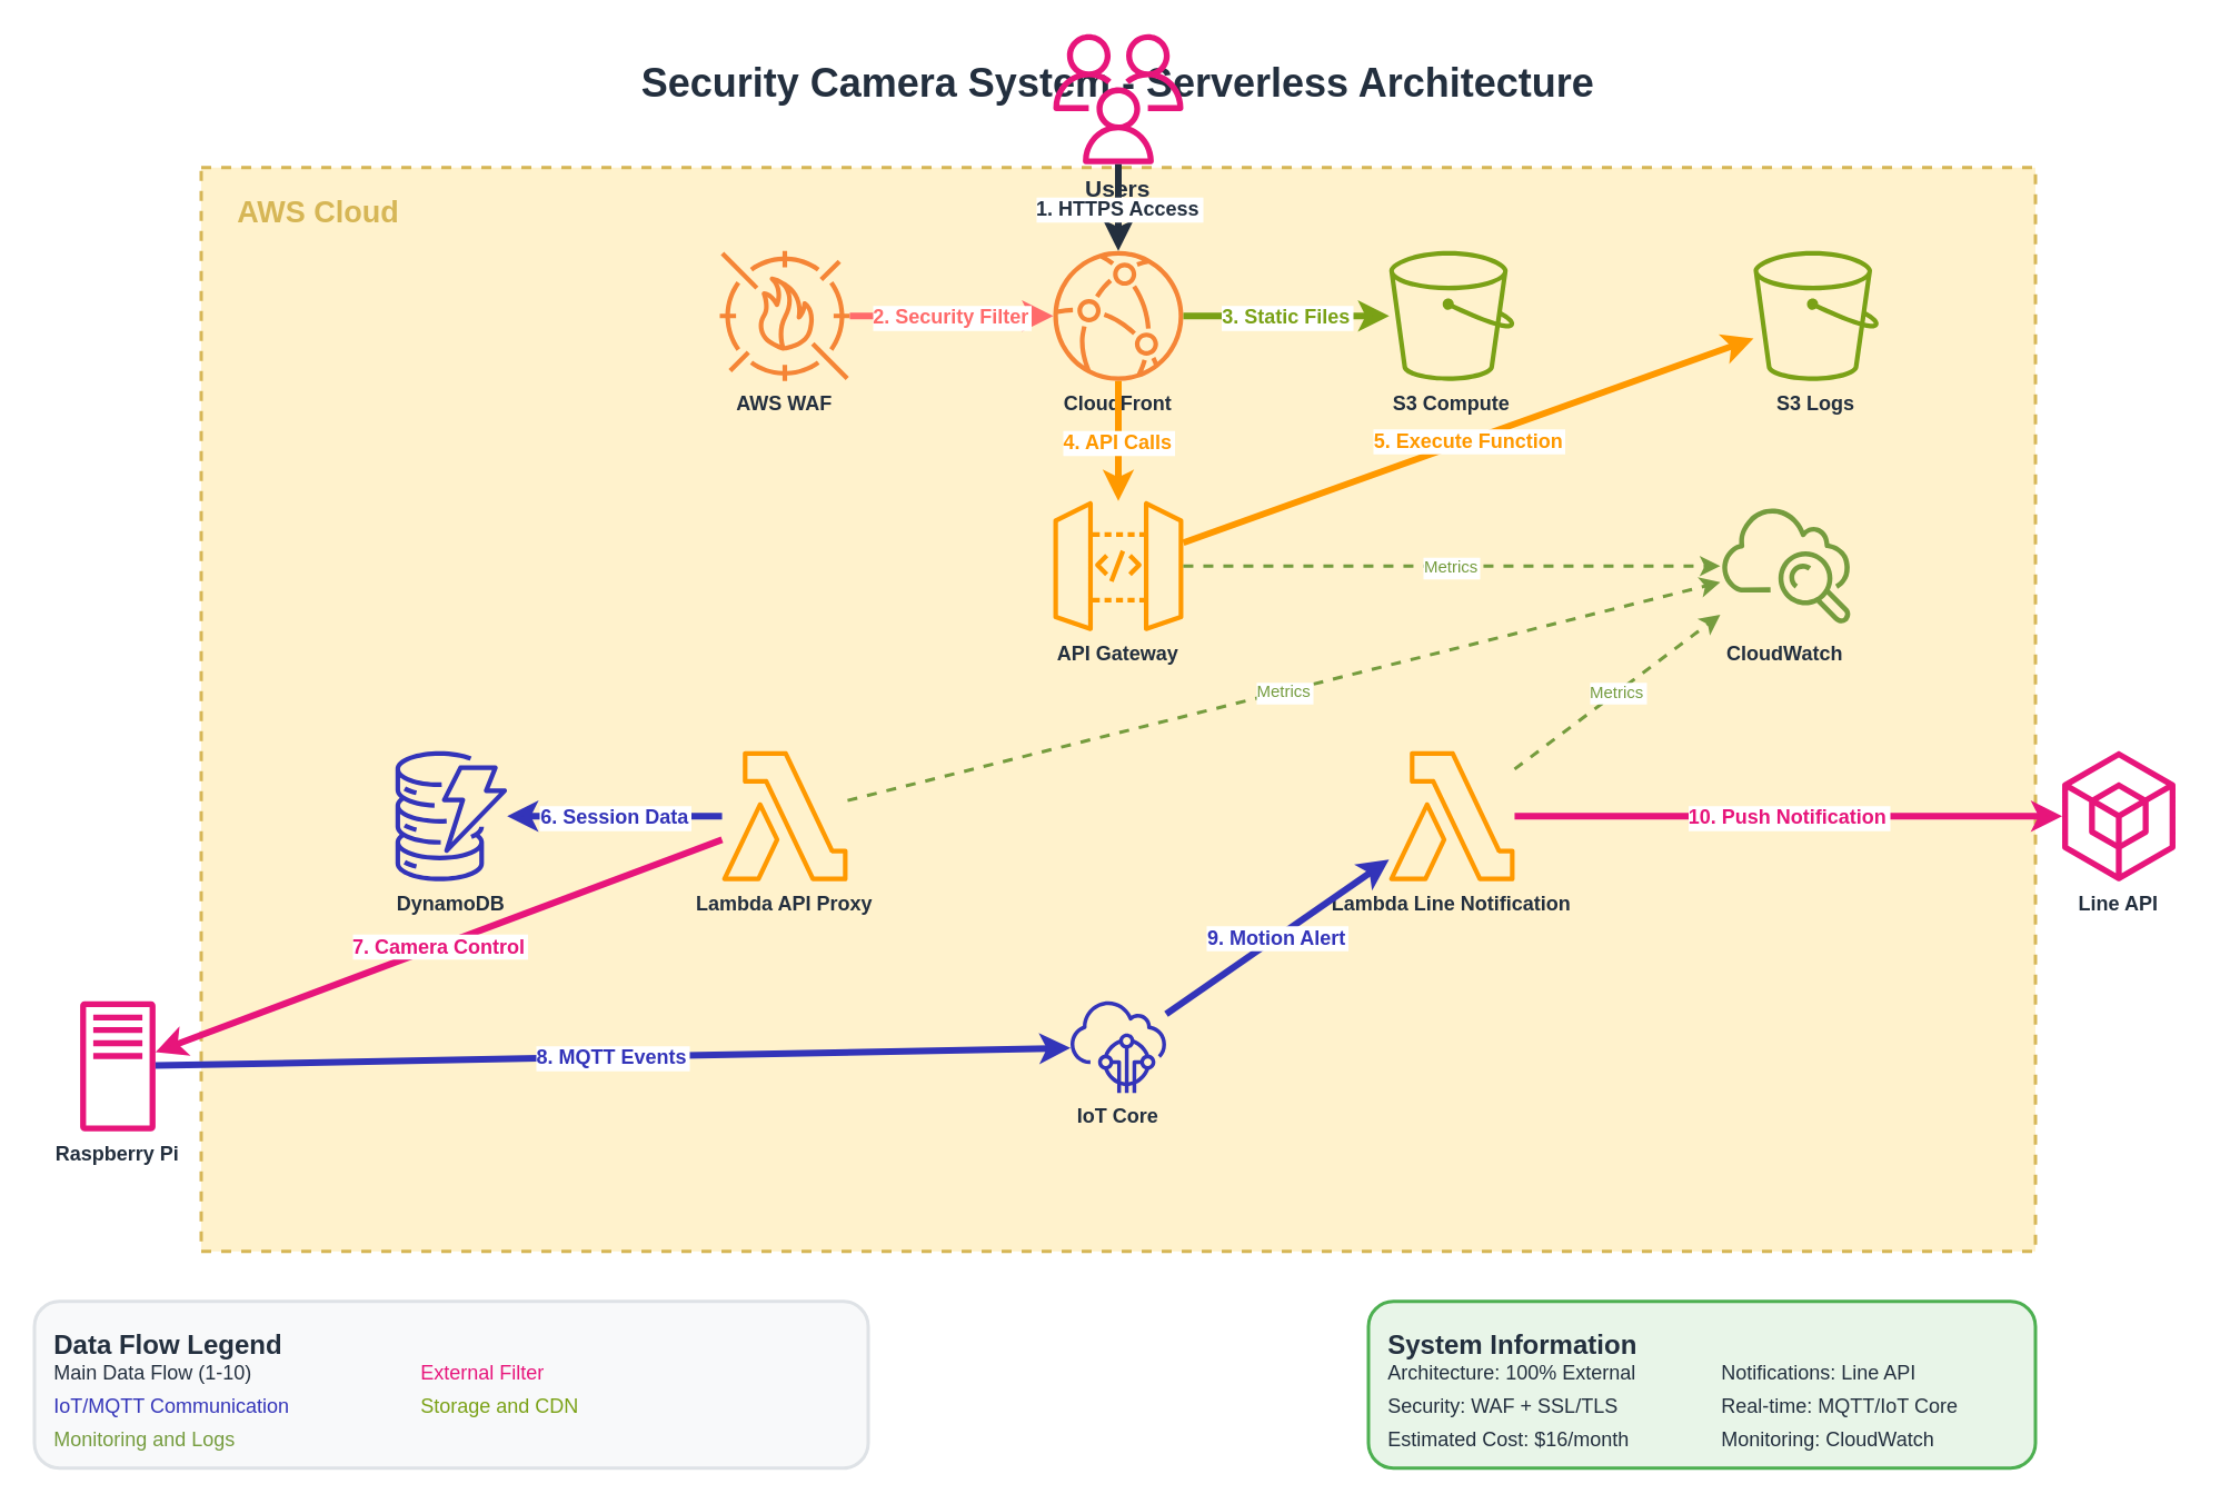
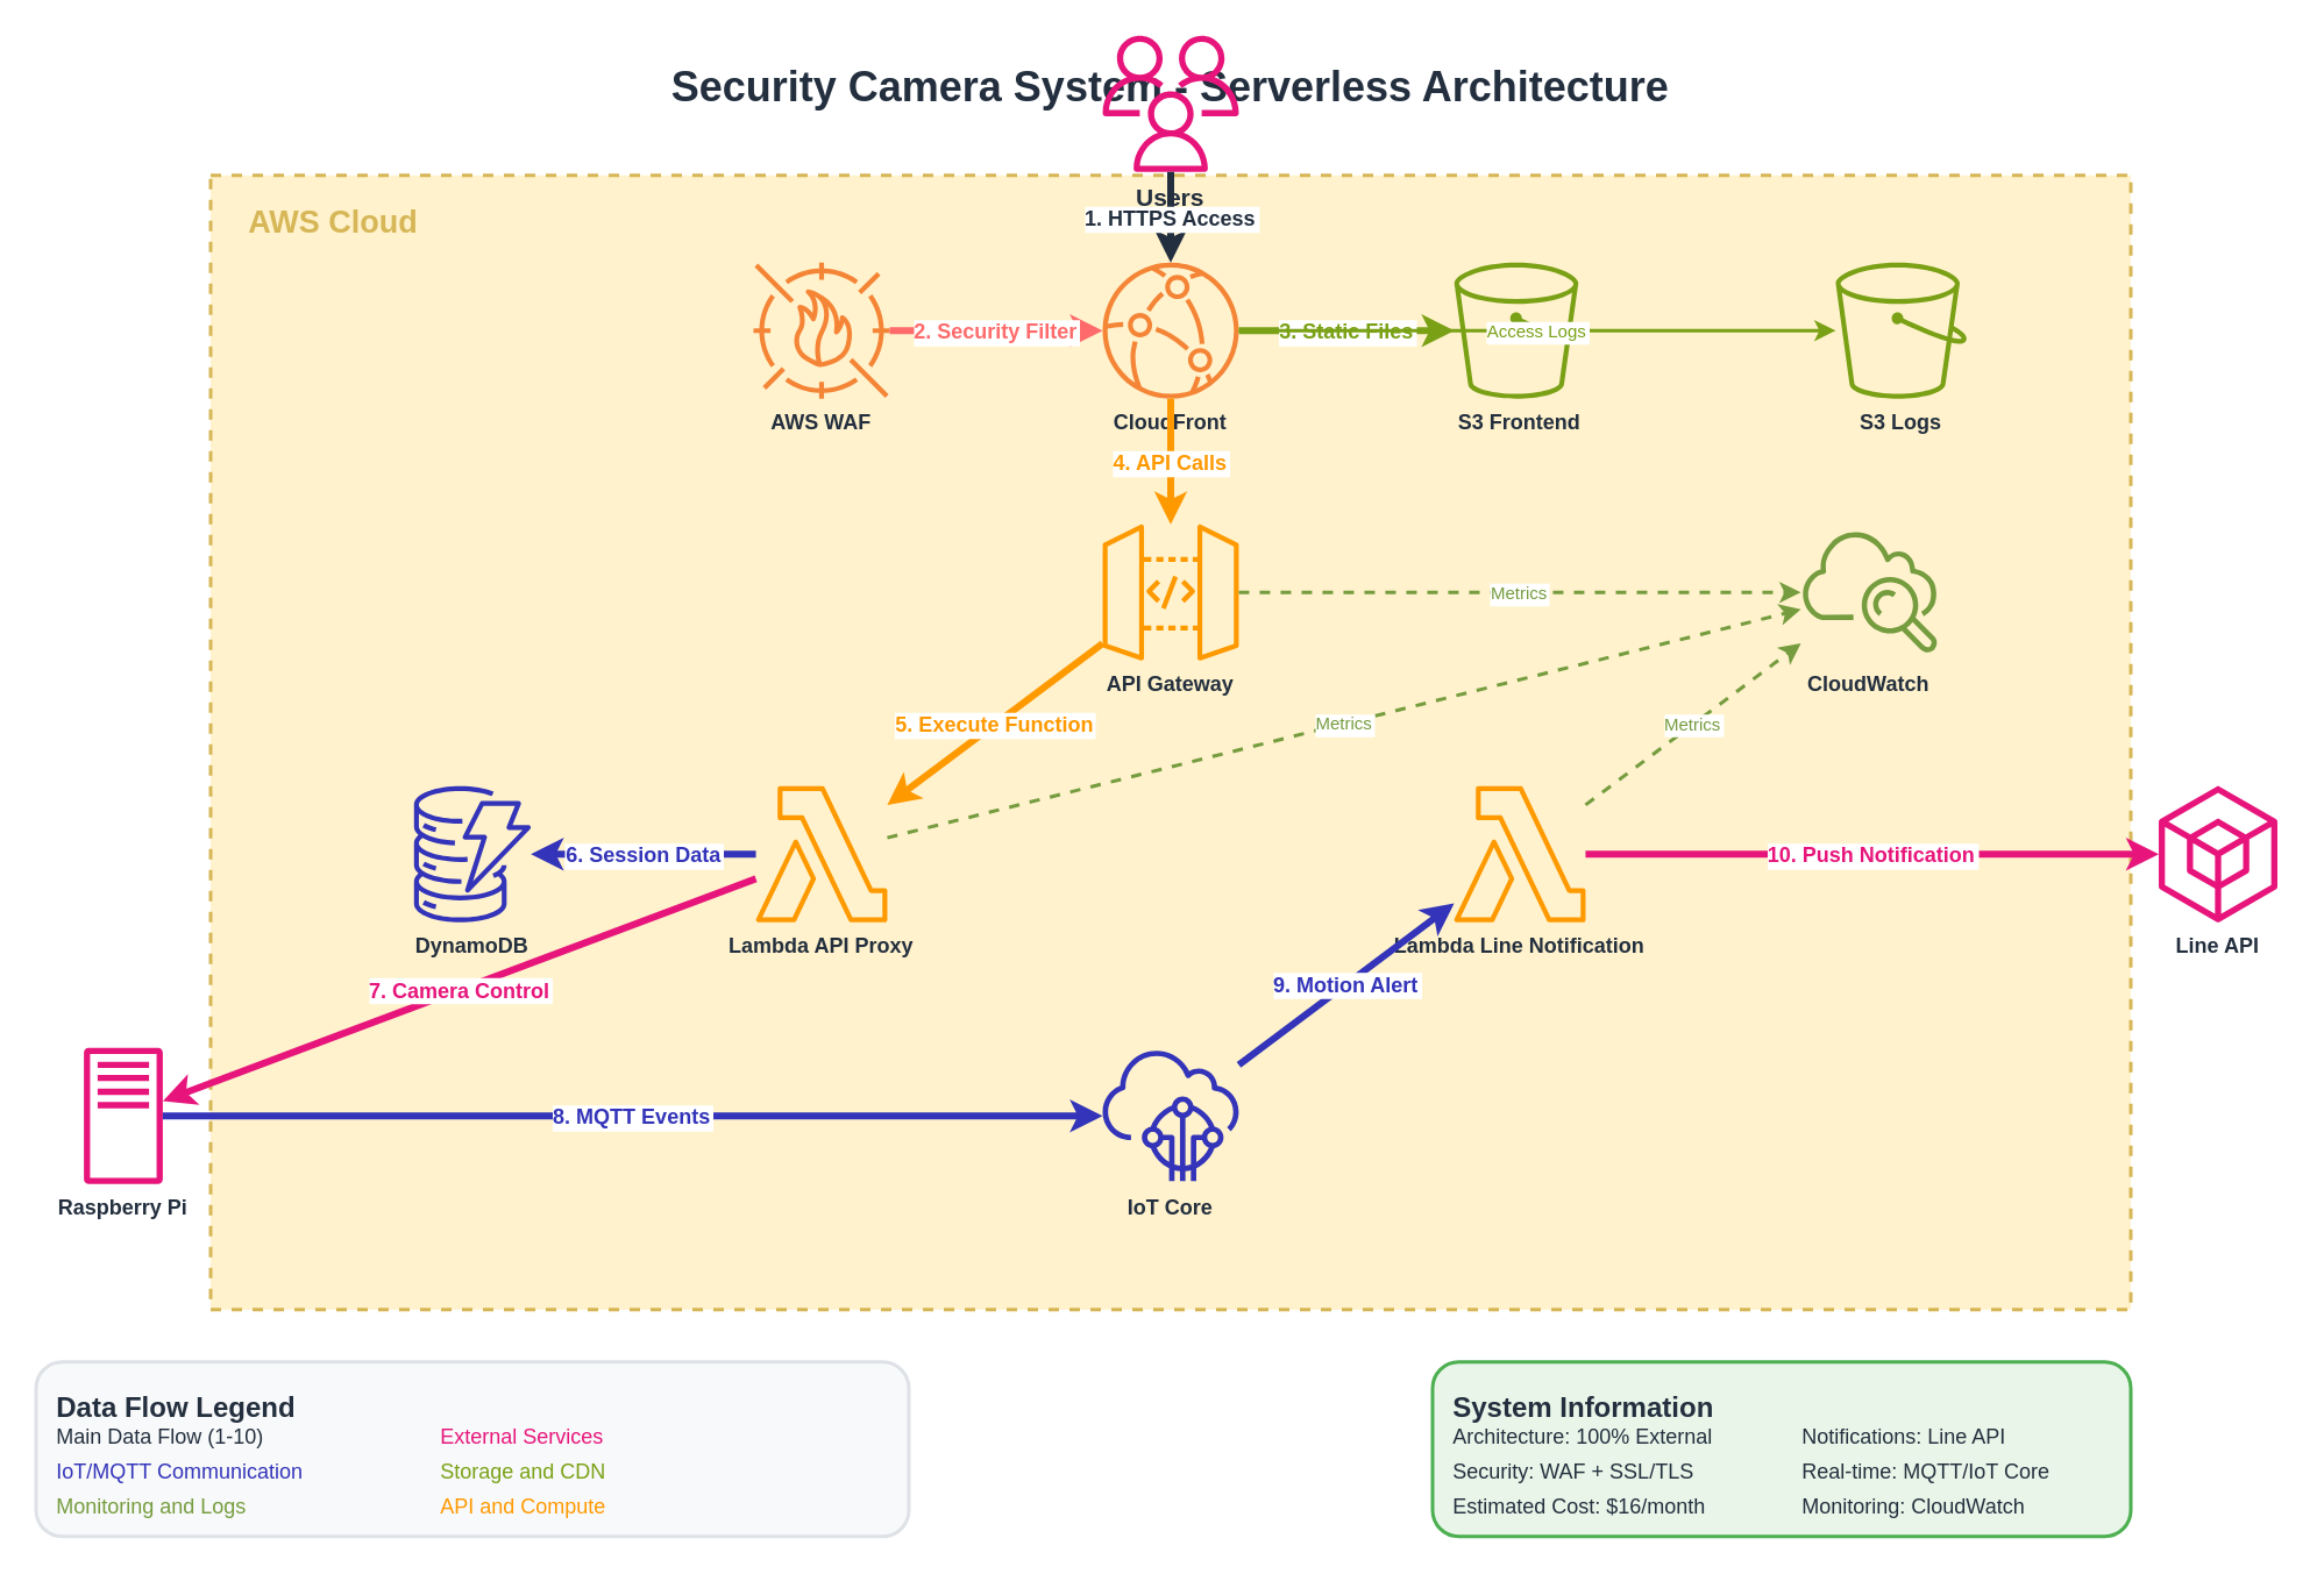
+ <mxCell id="28" value="Access Logs" style="endArrow=classic;rounded=0;strokeColor=#7AA116;strokeWidth=2;labelBackgroundColor=#FFFFFF;fontSize=10;fontColor=#7AA116;" edge="1" parent="1" source="7" target="9"><mxGeometry width="50" height="50" relative="1" as="geometry"><mxPoint x="709" y="189" as="sourcePoint" /><mxPoint x="1031" y="189" as="targetPoint" /></mxGeometry></mxCell>
- <mxCell id="8" value="S3 Compute" style="outlineConnect=0;dashed=0;verticalLabelPosition=bottom;verticalAlign=top;align=center;shape=mxgraph.aws4.s3;fillColor=#7AA116;gradientColor=none;fontSize=12;fontStyle=1;fontColor=#232F3E;" vertex="1" parent="1"><mxGeometry x="831" y="150" width="78" height="78" as="geometry" /></mxCell>
+ <mxCell id="8" value="S3 Frontend" style="outlineConnect=0;dashed=0;verticalLabelPosition=bottom;verticalAlign=top;align=center;shape=mxgraph.aws4.s3;fillColor=#7AA116;gradientColor=none;fontSize=12;fontStyle=1;fontColor=#232F3E;" vertex="1" parent="1"><mxGeometry x="831" y="150" width="78" height="78" as="geometry" /></mxCell>
- <mxCell id="22" value="5. Execute Function" style="endArrow=classic;rounded=0;strokeColor=#FF9900;strokeWidth=4;labelBackgroundColor=#FFFFFF;fontSize=12;fontStyle=1;fontColor=#FF9900;" edge="1" parent="1" source="10" target="9"><mxGeometry width="50" height="50" relative="1" as="geometry"><mxPoint x="631" y="378" as="sourcePoint" /><mxPoint x="509" y="450" as="targetPoint" /></mxGeometry></mxCell>
+ <mxCell id="22" value="5. Execute Function" style="endArrow=classic;rounded=0;strokeColor=#FF9900;strokeWidth=4;labelBackgroundColor=#FFFFFF;fontSize=12;fontStyle=1;fontColor=#FF9900;" edge="1" parent="1" source="10" target="11"><mxGeometry width="50" height="50" relative="1" as="geometry"><mxPoint x="631" y="378" as="sourcePoint" /><mxPoint x="509" y="450" as="targetPoint" /></mxGeometry></mxCell>
- <mxCell id="14" value="IoT Core" style="outlineConnect=0;dashed=0;verticalLabelPosition=bottom;verticalAlign=top;align=center;shape=mxgraph.aws4.iot_core;fillColor=#3334B9;gradientColor=none;fontSize=12;fontStyle=1;fontColor=#232F3E;" vertex="1" parent="1"><mxGeometry x="631" y="600" width="78" height="55" as="geometry" /></mxCell>
+ <mxCell id="14" value="IoT Core" style="outlineConnect=0;dashed=0;verticalLabelPosition=bottom;verticalAlign=top;align=center;shape=mxgraph.aws4.iot_core;fillColor=#3334B9;gradientColor=none;fontSize=12;fontStyle=1;fontColor=#232F3E;" vertex="1" parent="1"><mxGeometry x="631" y="600" width="78" height="78" as="geometry" /></mxCell>
- <mxCell id="37" value="External Filter" style="text;strokeColor=none;fillColor=none;align=left;verticalAlign=middle;whiteSpace=wrap;rounded=0;fontSize=12;fontColor=#E7157B;" vertex="1" parent="1"><mxGeometry x="250" y="815" width="200" height="15" as="geometry" /></mxCell>
+ <mxCell id="37" value="External Services" style="text;strokeColor=none;fillColor=none;align=left;verticalAlign=middle;whiteSpace=wrap;rounded=0;fontSize=12;fontColor=#E7157B;" vertex="1" parent="1"><mxGeometry x="250" y="815" width="200" height="15" as="geometry" /></mxCell>
+ <mxCell id="39" value="API and Compute" style="text;strokeColor=none;fillColor=none;align=left;verticalAlign=middle;whiteSpace=wrap;rounded=0;fontSize=12;fontColor=#FF9900;" vertex="1" parent="1"><mxGeometry x="250" y="855" width="200" height="15" as="geometry" /></mxCell>
